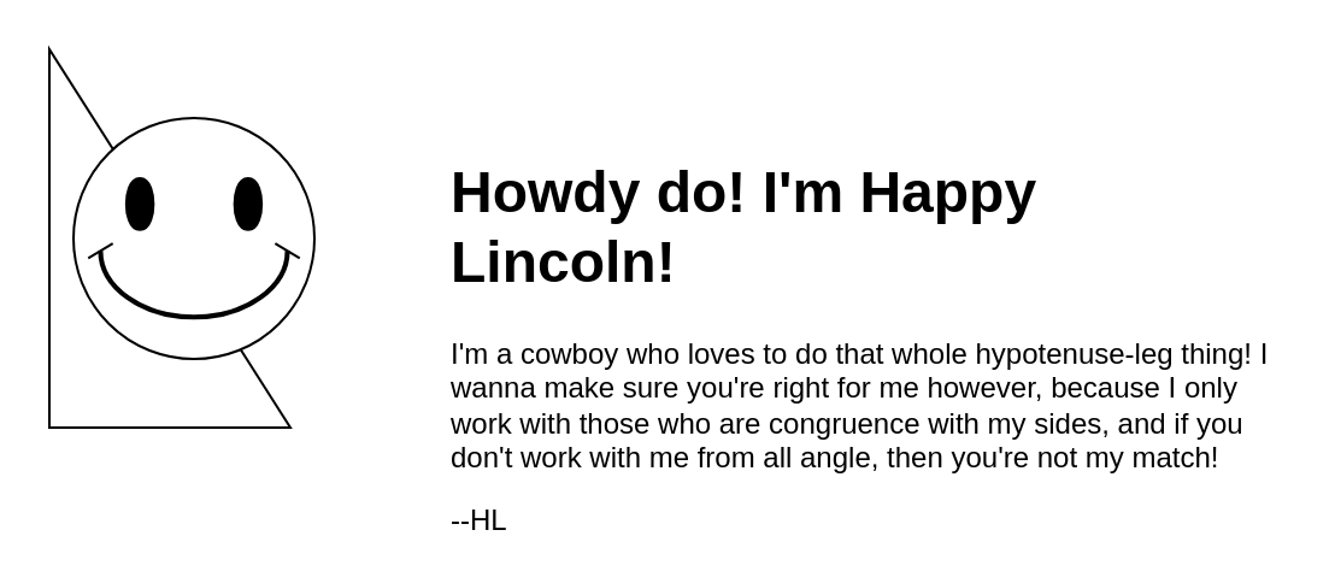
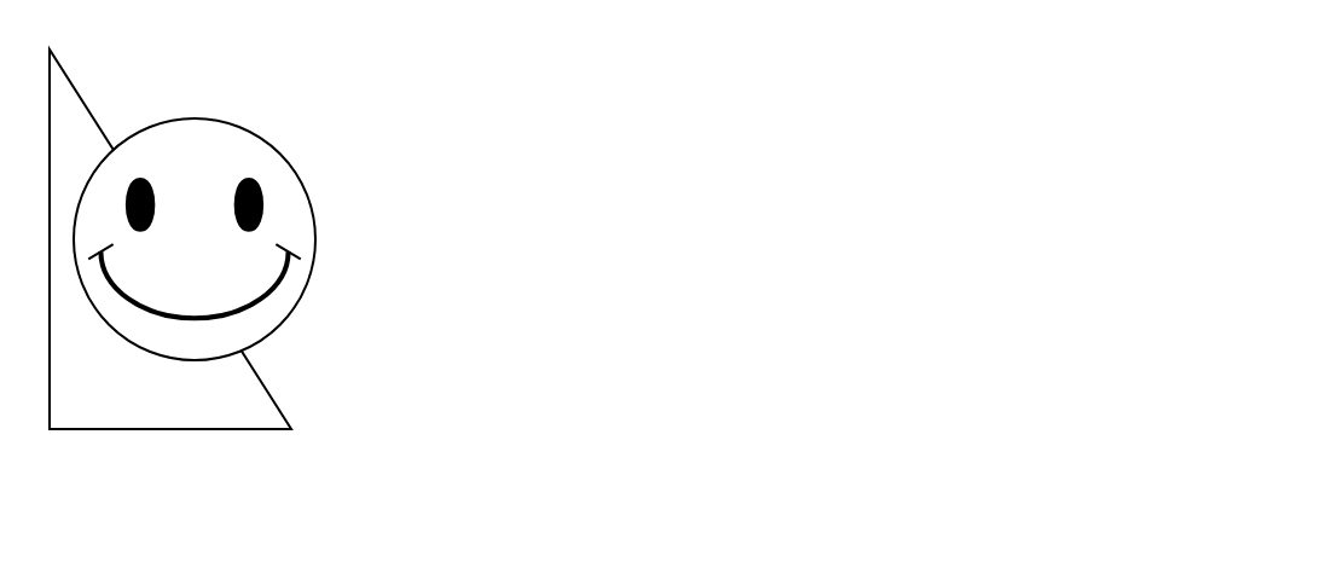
- <mxCell id="2" value="&lt;h1&gt;Howdy do! I'm Happy Lincoln!&lt;/h1&gt;&lt;p&gt;I'm a cowboy who loves to do that whole hypotenuse-leg thing! I wanna make sure you're right for me however, because I only work with those who are congruence with my sides, and if you don't work with me from all angle, then you're not my match!&lt;/p&gt;&lt;p&gt;--HL&lt;/p&gt;" style="text;html=1;strokeColor=none;fillColor=none;spacing=5;spacingTop=-20;whiteSpace=wrap;overflow=hidden;rounded=0;" vertex="1" parent="1"><mxGeometry x="182" y="60" width="350" height="160" as="geometry" /></mxCell>
